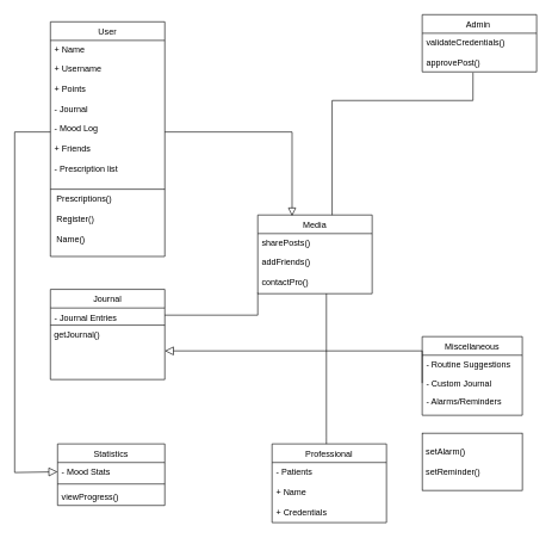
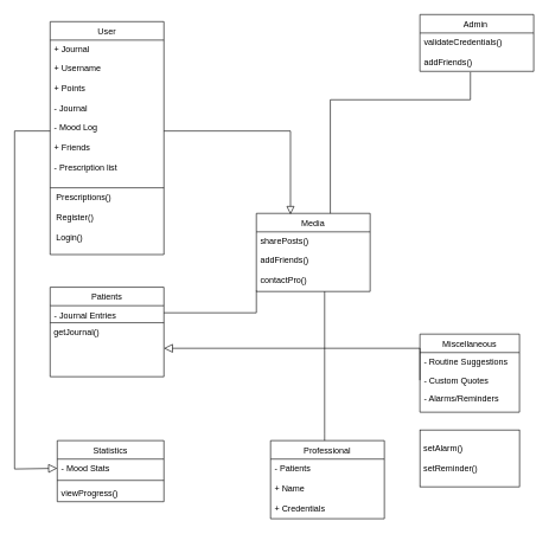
- <mxCell id="16" value="validateCredentials()&#10;&#10;approvePost()" style="text;align=left;verticalAlign=top;spacingLeft=4;spacingRight=4;overflow=hidden;rotatable=0;points=[[0,0.5],[1,0.5]];portConstraint=eastwest;" parent="15" vertex="1"><mxGeometry y="26" width="160" height="54" as="geometry" /></mxCell>
+ <mxCell id="16" value="validateCredentials()&#10;&#10;addFriends()" style="text;align=left;verticalAlign=top;spacingLeft=4;spacingRight=4;overflow=hidden;rotatable=0;points=[[0,0.5],[1,0.5]];portConstraint=eastwest;" parent="15" vertex="1"><mxGeometry y="26" width="160" height="54" as="geometry" /></mxCell>
- <mxCell id="3" value="+ Name" style="text;align=left;verticalAlign=top;spacingLeft=4;spacingRight=4;overflow=hidden;rotatable=0;points=[[0,0.5],[1,0.5]];portConstraint=eastwest;" parent="2" vertex="1"><mxGeometry y="26" width="160" height="26" as="geometry" /></mxCell>
+ <mxCell id="3" value="+ Journal" style="text;align=left;verticalAlign=top;spacingLeft=4;spacingRight=4;overflow=hidden;rotatable=0;points=[[0,0.5],[1,0.5]];portConstraint=eastwest;" parent="2" vertex="1"><mxGeometry y="26" width="160" height="26" as="geometry" /></mxCell>
- <mxCell id="7" value="&amp;nbsp; Prescriptions()&amp;nbsp;&lt;br style=&quot;padding: 0px ; margin: 0px&quot;&gt;&lt;br&gt;&amp;nbsp; Register()&lt;br&gt;&lt;br style=&quot;padding: 0px ; margin: 0px&quot;&gt;&amp;nbsp; Name()&lt;div style=&quot;padding: 0px ; margin: 0px&quot;&gt;&lt;br style=&quot;padding: 0px ; margin: 0px&quot;&gt;&lt;/div&gt;" style="text;html=1;align=left;verticalAlign=middle;resizable=0;points=[];autosize=1;strokeColor=none;fillColor=none;" parent="2" vertex="1"><mxGeometry y="238" width="160" height="90" as="geometry" /></mxCell>
+ <mxCell id="7" value="&amp;nbsp; Prescriptions()&amp;nbsp;&lt;br style=&quot;padding: 0px ; margin: 0px&quot;&gt;&lt;br&gt;&amp;nbsp; Register()&lt;br&gt;&lt;br style=&quot;padding: 0px ; margin: 0px&quot;&gt;&amp;nbsp; Login()&lt;div style=&quot;padding: 0px ; margin: 0px&quot;&gt;&lt;br style=&quot;padding: 0px ; margin: 0px&quot;&gt;&lt;/div&gt;" style="text;html=1;align=left;verticalAlign=middle;resizable=0;points=[];autosize=1;strokeColor=none;fillColor=none;" parent="2" vertex="1"><mxGeometry y="238" width="160" height="90" as="geometry" /></mxCell>
- <mxCell id="8" value="Journal" style="swimlane;fontStyle=0;align=center;verticalAlign=top;childLayout=stackLayout;horizontal=1;startSize=26;horizontalStack=0;resizeParent=1;resizeLast=0;collapsible=1;marginBottom=0;rounded=0;shadow=0;strokeWidth=1;" parent="1" vertex="1"><mxGeometry x="70" y="404" width="160" height="126" as="geometry"><mxRectangle x="130" y="380" width="160" height="26" as="alternateBounds" /></mxGeometry></mxCell>
+ <mxCell id="8" value="Patients" style="swimlane;fontStyle=0;align=center;verticalAlign=top;childLayout=stackLayout;horizontal=1;startSize=26;horizontalStack=0;resizeParent=1;resizeLast=0;collapsible=1;marginBottom=0;rounded=0;shadow=0;strokeWidth=1;" parent="1" vertex="1"><mxGeometry x="70" y="404" width="160" height="126" as="geometry"><mxRectangle x="130" y="380" width="160" height="26" as="alternateBounds" /></mxGeometry></mxCell>
- <mxCell id="30" value="- Custom Journal" style="text;strokeColor=none;fillColor=none;align=left;verticalAlign=top;spacingLeft=4;spacingRight=4;overflow=hidden;rotatable=0;points=[[0,0.5],[1,0.5]];portConstraint=eastwest;" parent="28" vertex="1"><mxGeometry y="52" width="140" height="26" as="geometry" /></mxCell>
+ <mxCell id="30" value="- Custom Quotes" style="text;strokeColor=none;fillColor=none;align=left;verticalAlign=top;spacingLeft=4;spacingRight=4;overflow=hidden;rotatable=0;points=[[0,0.5],[1,0.5]];portConstraint=eastwest;" parent="28" vertex="1"><mxGeometry y="52" width="140" height="26" as="geometry" /></mxCell>
